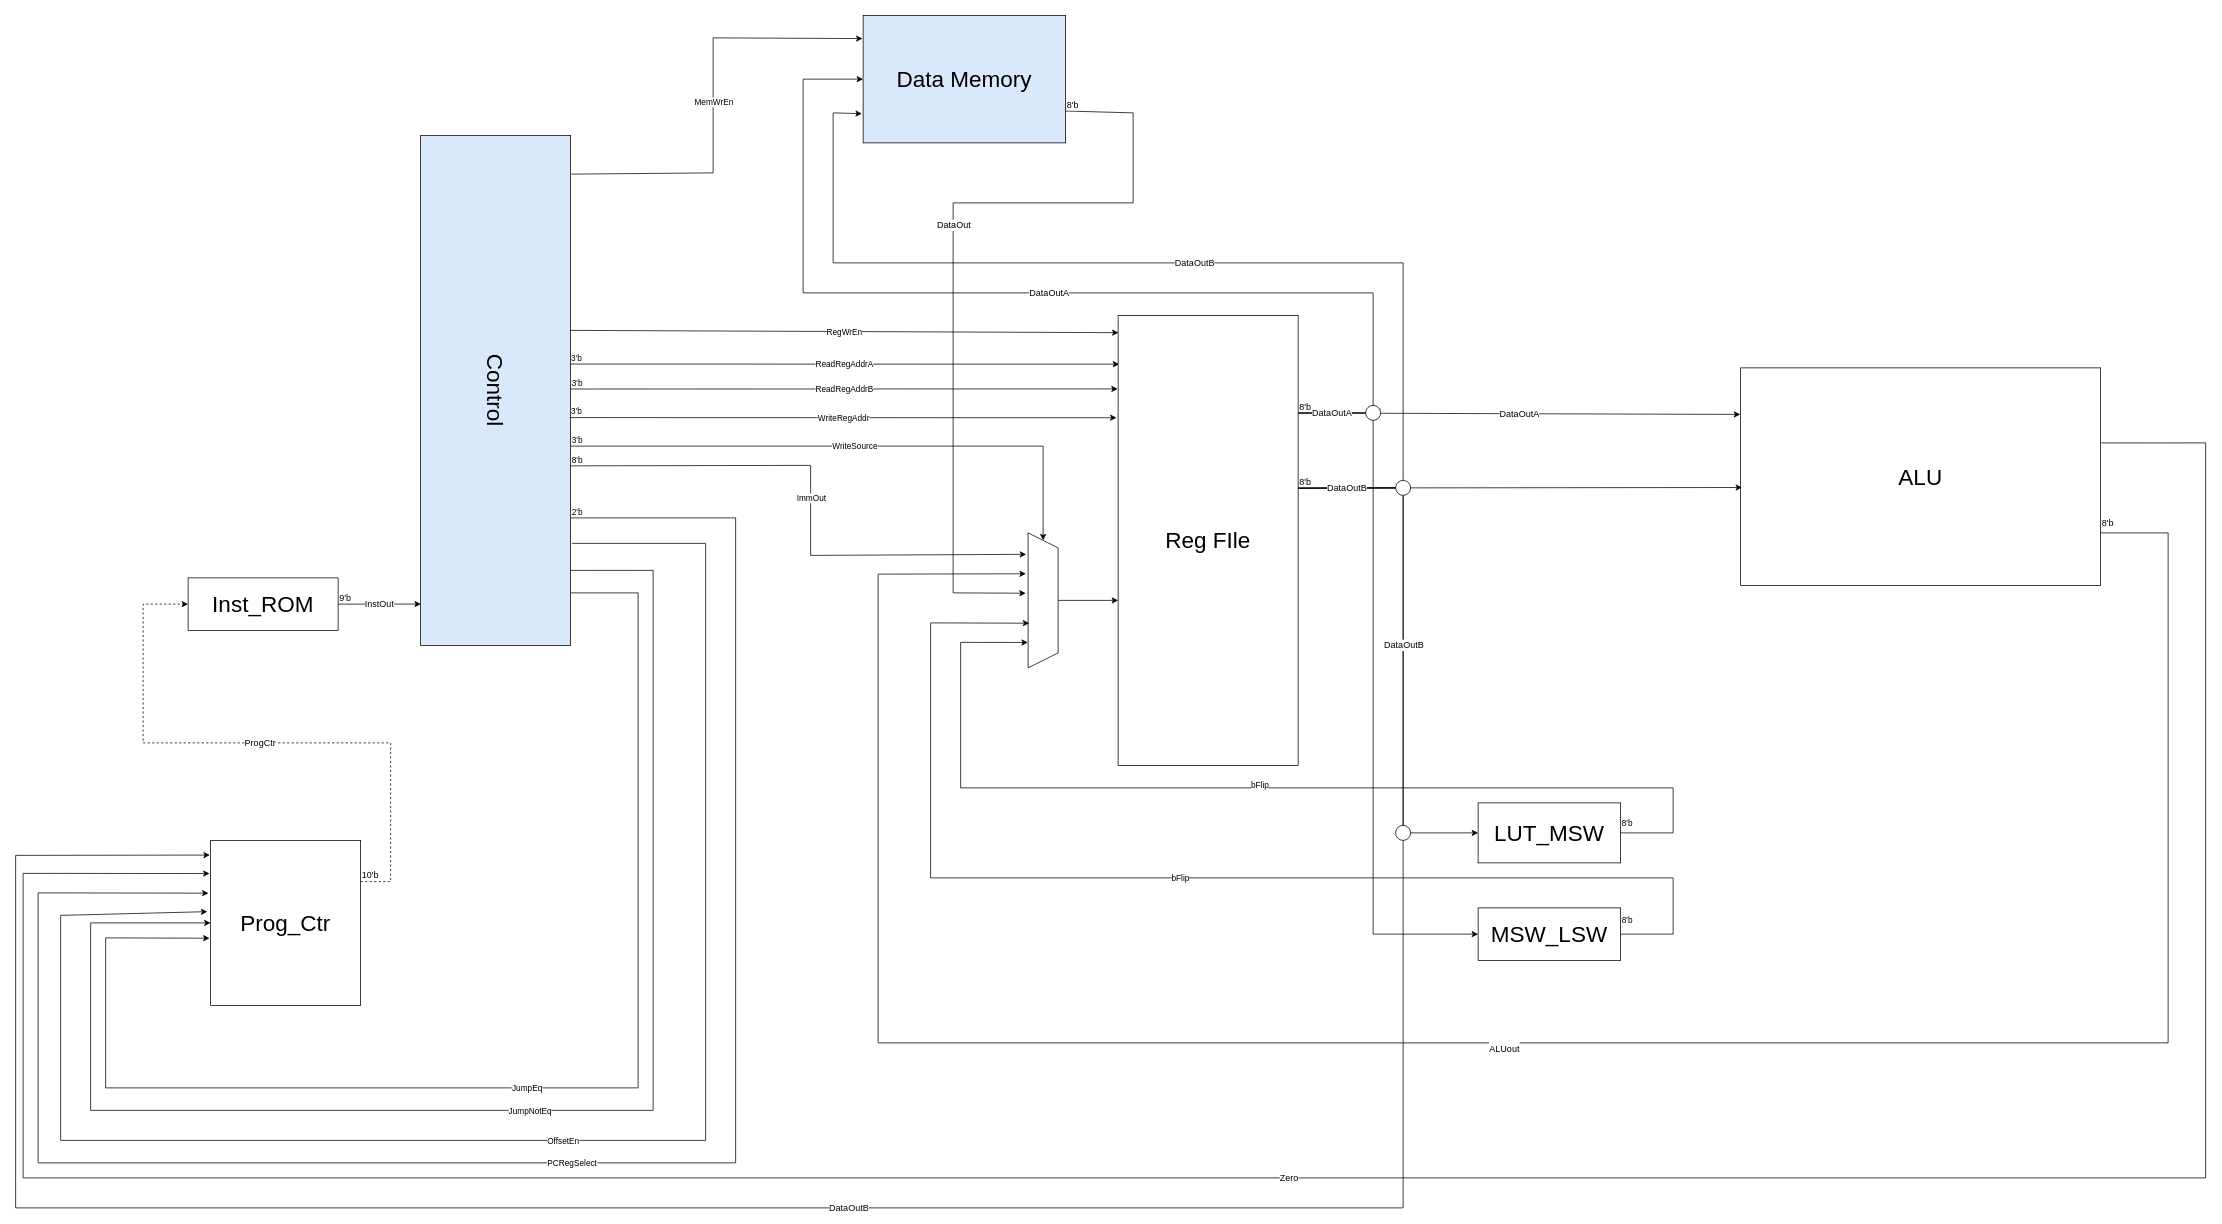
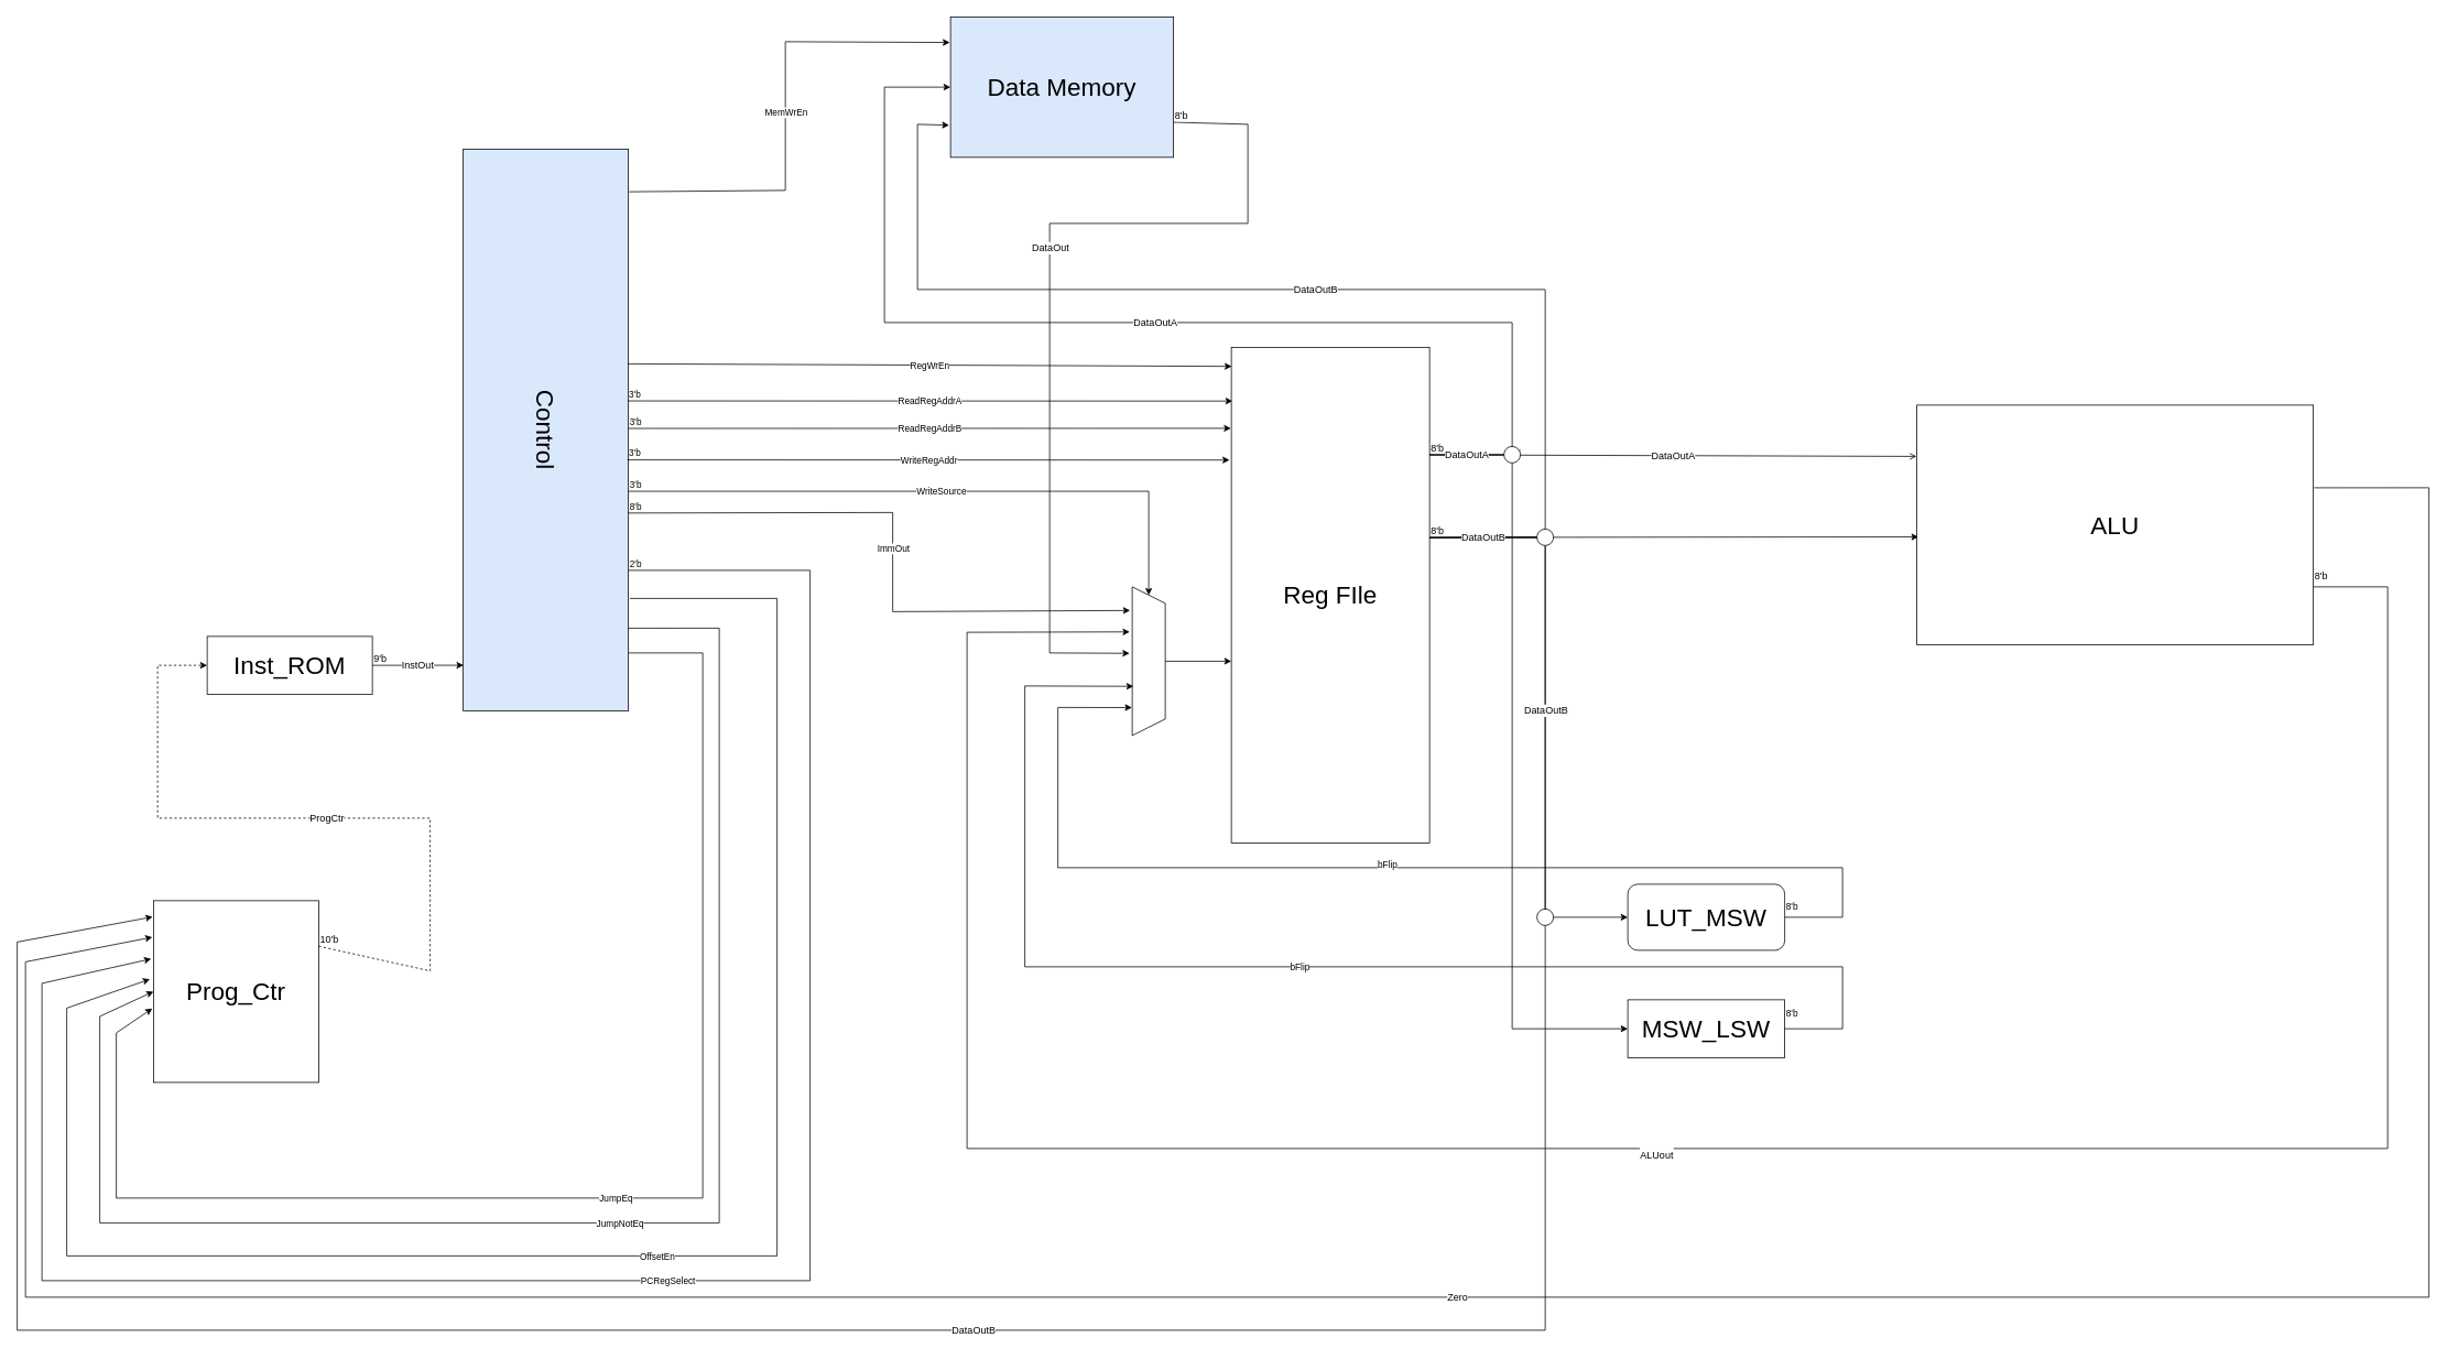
- <mxCell id="59" value="" style="endArrow=classic;html=1;fontSize=12;exitX=1;exitY=0.217;exitDx=0;exitDy=0;exitPerimeter=0;rounded=0;entryX=-0.001;entryY=0.214;entryDx=0;entryDy=0;entryPerimeter=0;" parent="1" source="24" target="74" edge="1"><mxGeometry relative="1" as="geometry"><mxPoint x="1730" y="550.2" as="sourcePoint" /><mxPoint x="2150" y="550" as="targetPoint" /></mxGeometry></mxCell>
+ <mxCell id="59" value="" style="endArrow=open;html=1;fontSize=12;exitX=1;exitY=0.217;exitDx=0;exitDy=0;exitPerimeter=0;rounded=0;entryX=-0.001;entryY=0.214;entryDx=0;entryDy=0;entryPerimeter=0;" parent="1" source="24" target="74" edge="1"><mxGeometry relative="1" as="geometry"><mxPoint x="1730" y="550.2" as="sourcePoint" /><mxPoint x="2150" y="550" as="targetPoint" /></mxGeometry></mxCell>
- <mxCell id="30" value="LUT_MSW" style="rounded=0;whiteSpace=wrap;html=1;fontSize=30;" parent="1" vertex="1"><mxGeometry x="1970" y="1070" width="190" height="80" as="geometry" /></mxCell>
+ <mxCell id="30" value="LUT_MSW" style="whiteSpace=wrap;html=1;fontSize=30;rounded=1;" parent="1" vertex="1"><mxGeometry x="1970" y="1070" width="190" height="80" as="geometry" /></mxCell>
- <mxCell id="37" value="&lt;font style=&quot;font-size: 30px&quot;&gt;Prog_Ctr&lt;/font&gt;" style="rounded=0;whiteSpace=wrap;html=1;fontSize=11;" parent="1" vertex="1"><mxGeometry x="280" y="1120" width="200" height="220" as="geometry" /></mxCell>
+ <mxCell id="37" value="&lt;font style=&quot;font-size: 30px&quot;&gt;Prog_Ctr&lt;/font&gt;" style="rounded=0;whiteSpace=wrap;html=1;fontSize=11;" parent="1" vertex="1"><mxGeometry x="185" y="1090" width="200" height="220" as="geometry" /></mxCell>
